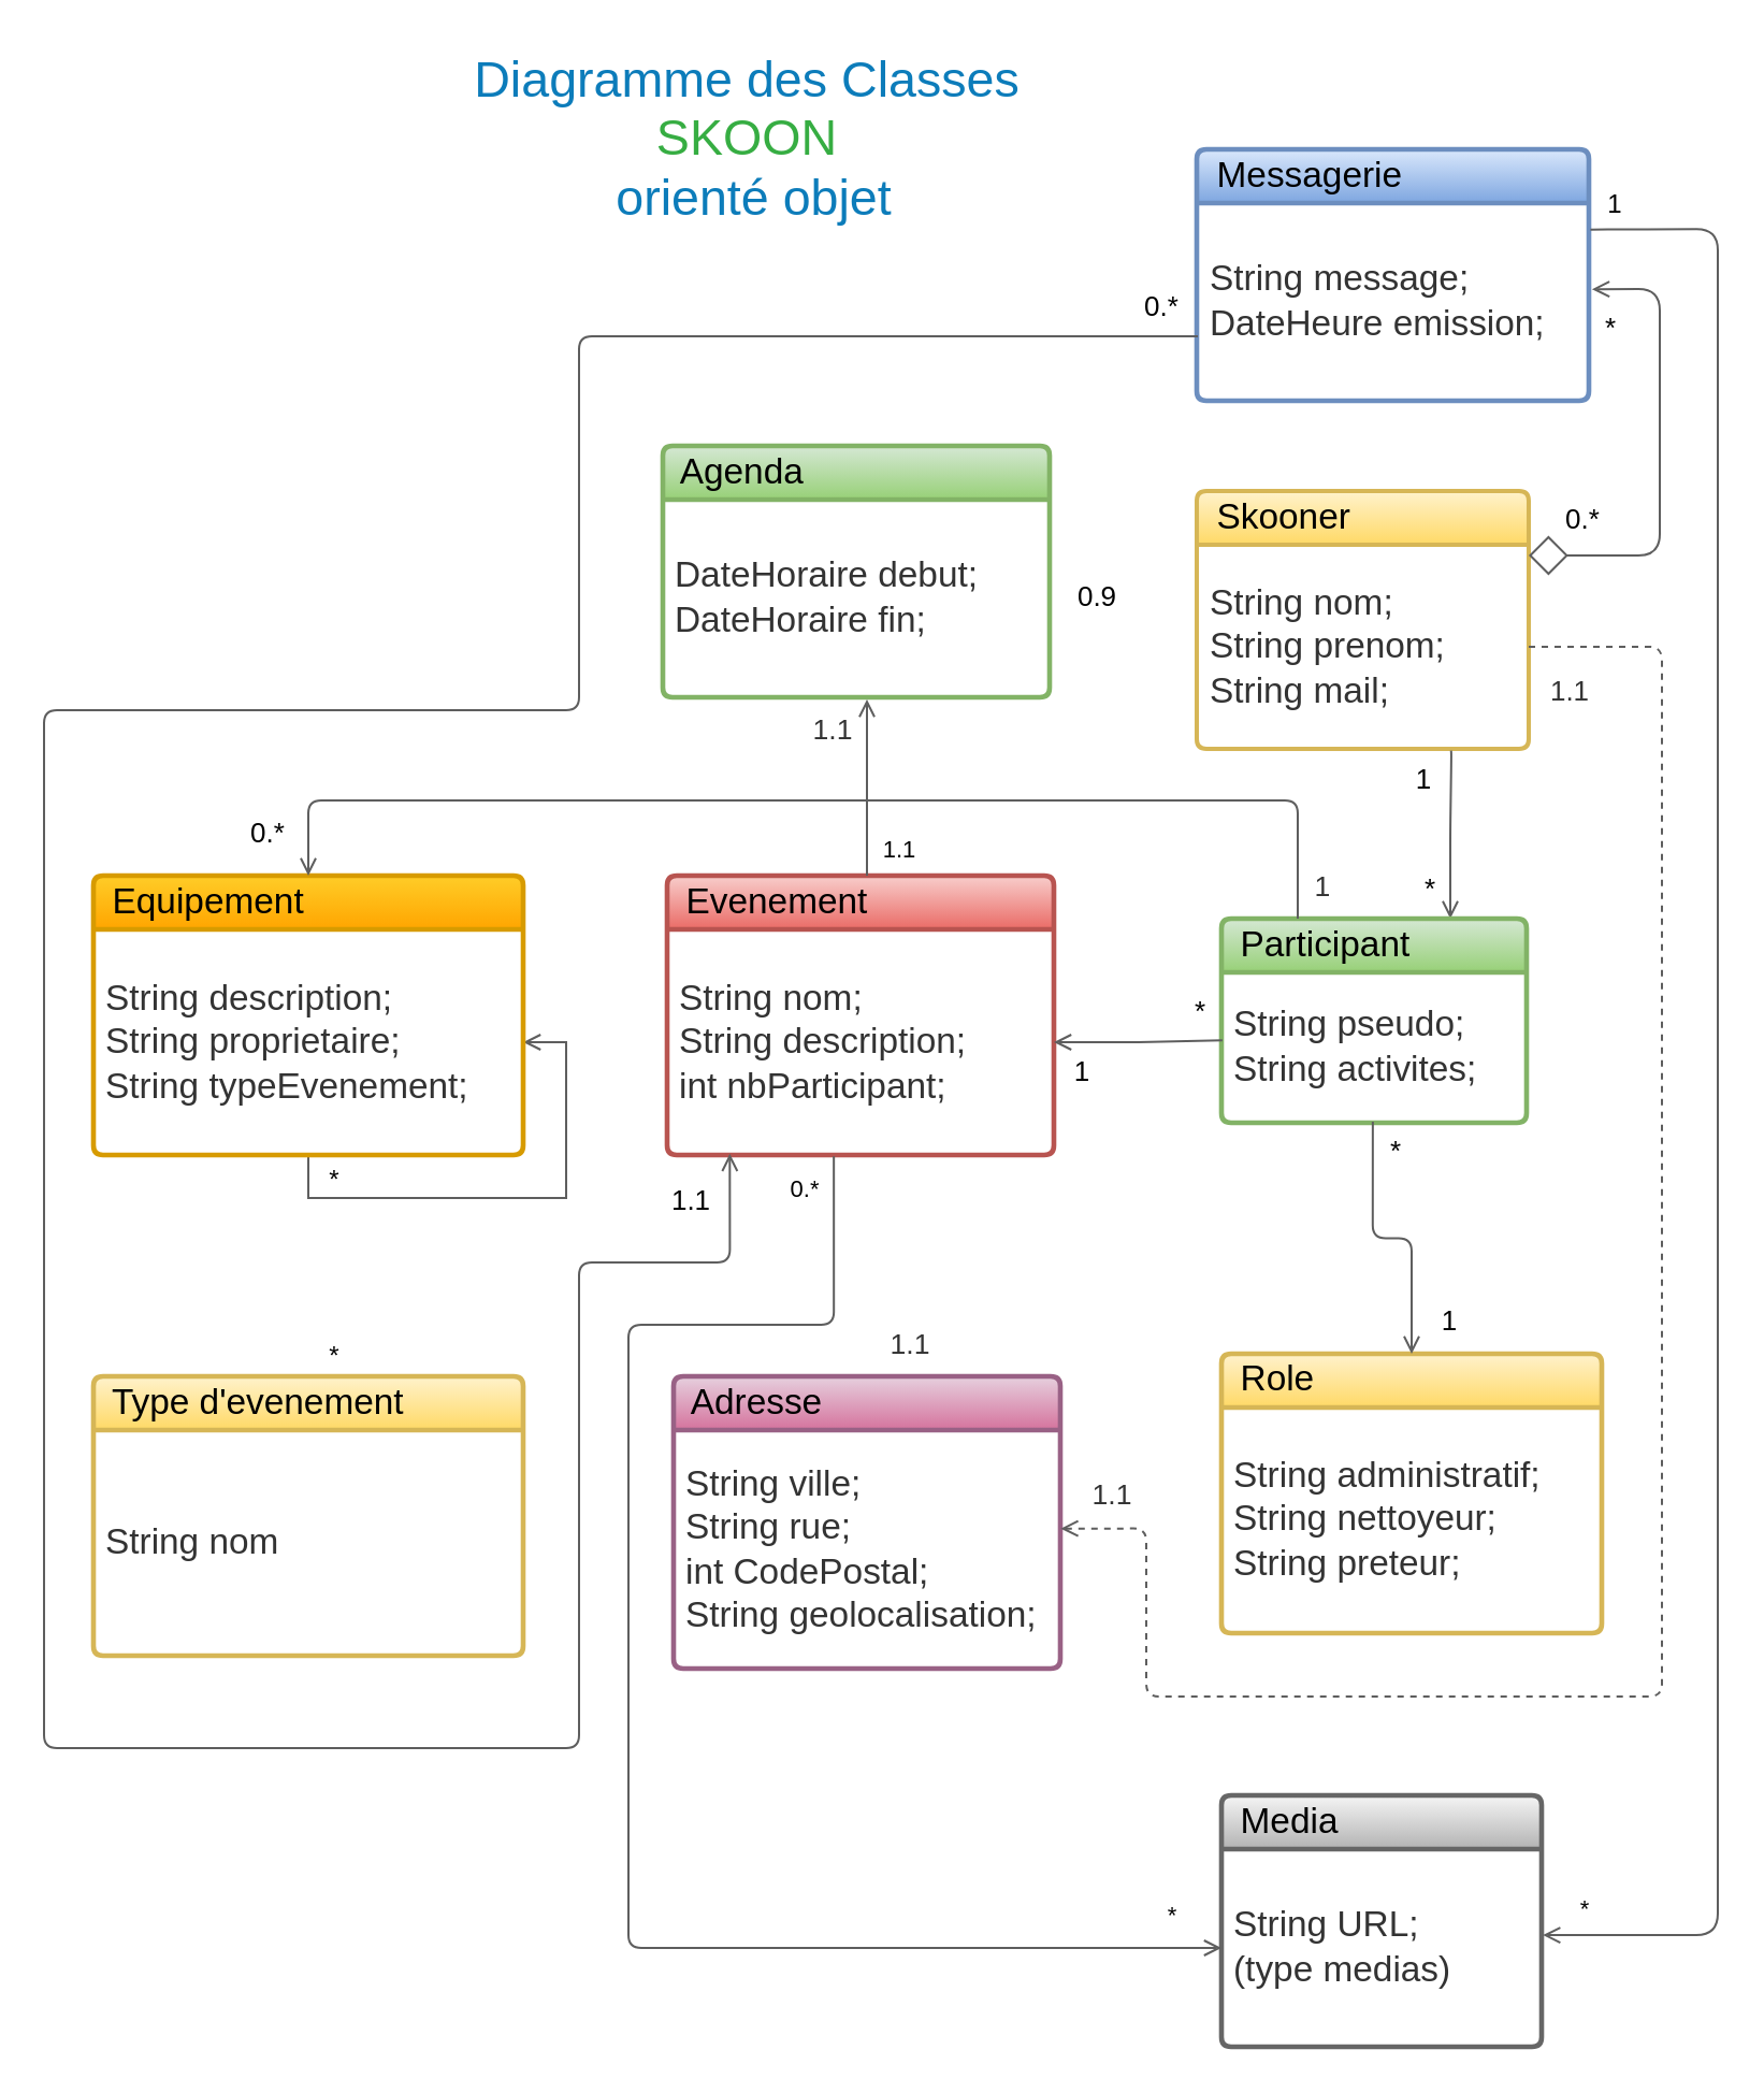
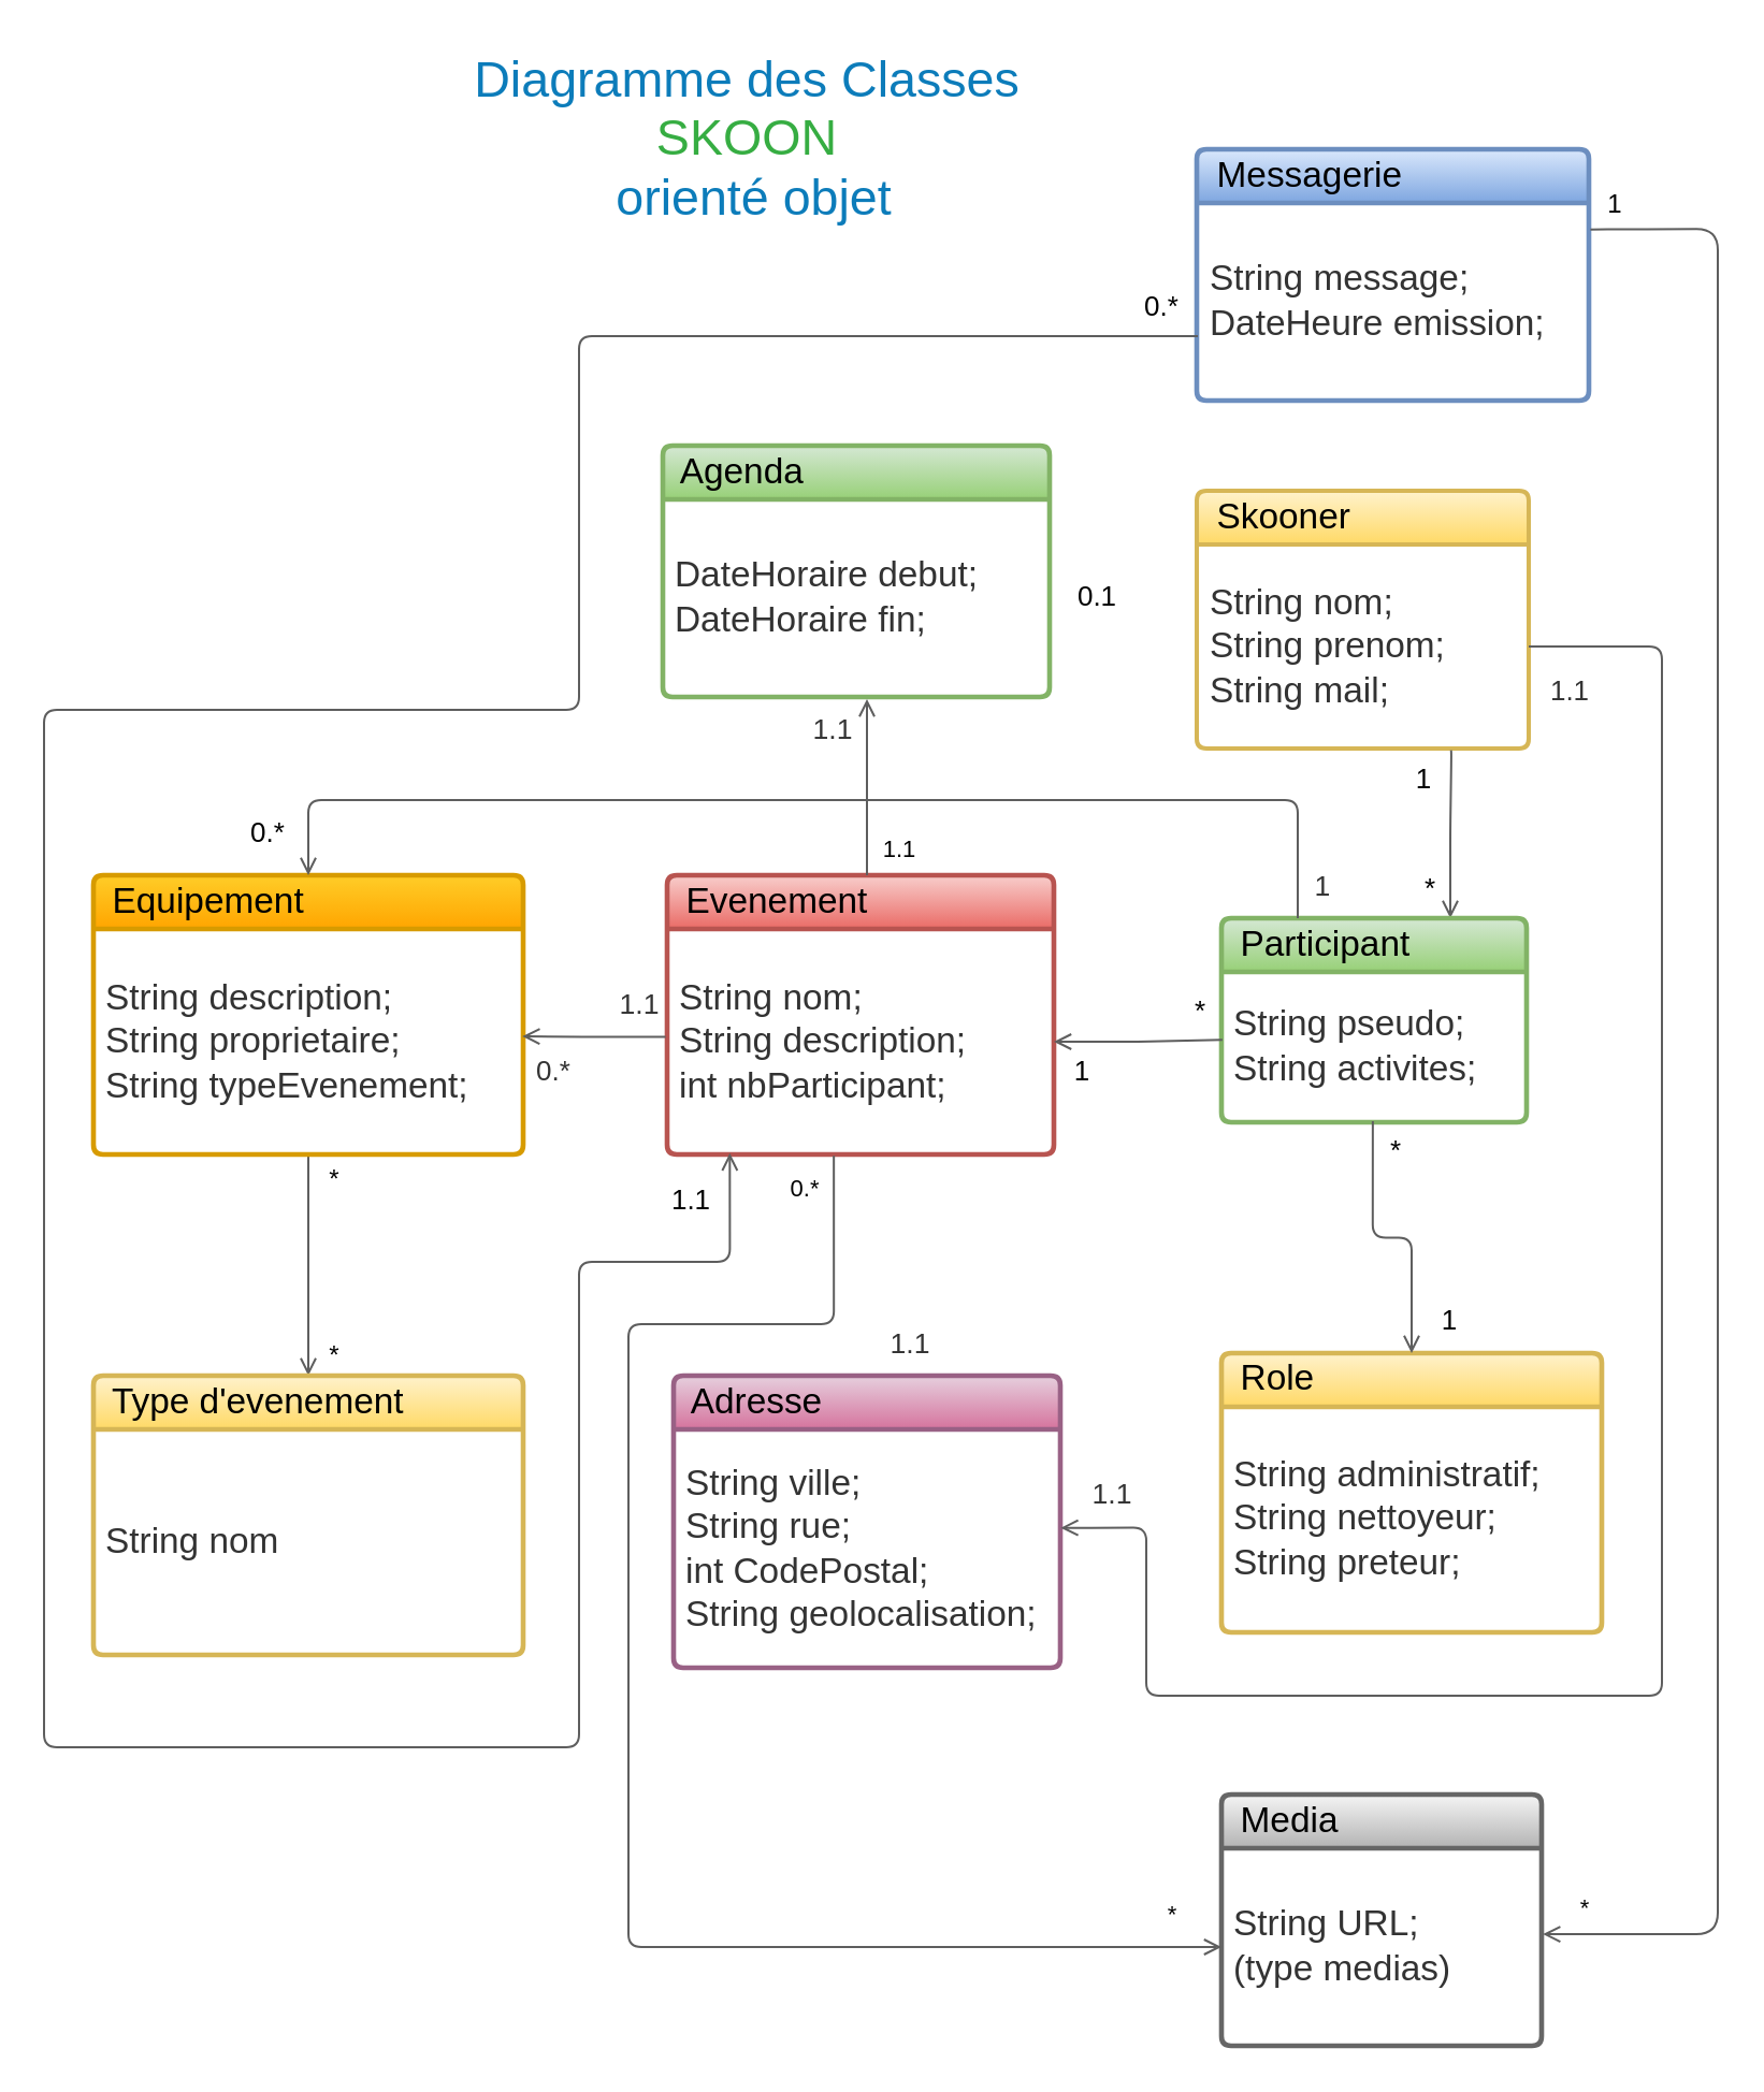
- <mxCell id="34" value="" style="endArrow=open;html=1;entryX=1.008;entryY=0.436;entryDx=0;entryDy=0;entryPerimeter=0;exitX=1;exitY=0.25;exitDx=0;exitDy=0;endFill=0;startArrow=diamond;startFill=0;endSize=6;startSize=16;strokeColor=#5E5E5E;" parent="1" source="10" target="9" edge="1"><mxGeometry width="50" height="50" relative="1" as="geometry"><mxPoint x="413" y="467" as="sourcePoint" /><mxPoint x="463" y="417" as="targetPoint" /><Array as="points"><mxPoint x="772" y="258" /><mxPoint x="772" y="134" /></Array></mxGeometry></mxCell>
- <mxCell id="35" value="*" style="edgeLabel;html=1;align=center;verticalAlign=middle;resizable=0;points=[];fontSize=13;rounded=1;" parent="34" vertex="1" connectable="0"><mxGeometry x="0.808" y="-3" relative="1" as="geometry"><mxPoint x="-11.99" y="20.94" as="offset" /></mxGeometry></mxCell>
- <mxCell id="36" value="0.*" style="edgeLabel;html=1;align=center;verticalAlign=middle;resizable=0;points=[];fontSize=13;rounded=1;" parent="34" vertex="1" connectable="0"><mxGeometry x="-0.683" y="-3" relative="1" as="geometry"><mxPoint x="-9.05" y="-21.0" as="offset" /></mxGeometry></mxCell>
- <mxCell id="32" value="0.9" style="text;html=1;resizable=0;labelBackgroundColor=#ffffff;align=center;verticalAlign=middle;;fontSize=13;rounded=1;" parent="1" vertex="1"><mxGeometry x="520" y="237.996" as="geometry"><mxPoint x="-11" y="39" as="offset" /></mxGeometry></mxCell>
+ <mxCell id="32" value="0.1" style="text;html=1;resizable=0;labelBackgroundColor=#ffffff;align=center;verticalAlign=middle;;fontSize=13;rounded=1;" parent="1" vertex="1"><mxGeometry x="520" y="237.996" as="geometry"><mxPoint x="-11" y="39" as="offset" /></mxGeometry></mxCell>
+ <mxCell id="18" value="" style="html=1;jettySize=18;whiteSpace=wrap;fontSize=13;strokeColor=#5E5E5E;strokeWidth=1;arcSize=12;edgeStyle=orthogonalEdgeStyle;startArrow=none;;endArrow=open;;entryX=0.998;entryY=0.476;entryDx=0;entryDy=0;entryPerimeter=0;exitX=-0.004;exitY=0.479;exitDx=0;exitDy=0;exitPerimeter=0;" parent="1" source="7" target="5" edge="1"><mxGeometry width="100" height="100" relative="1" as="geometry"><Array as="points" /><mxPoint x="312" y="497" as="sourcePoint" /><mxPoint x="421" y="496" as="targetPoint" /></mxGeometry></mxCell>
+ <mxCell id="19" value="&lt;span style=&quot;font-weight: normal&quot;&gt;1.1&lt;/span&gt;" style="text;html=1;resizable=0;labelBackgroundColor=#ffffff;align=center;verticalAlign=middle;fontStyle=1;fontColor=#333333;;fontSize=13.3;rounded=1;" parent="18" vertex="1"><mxGeometry x="-0.866" relative="1" as="geometry"><mxPoint x="-9.28" y="-15.3" as="offset" /></mxGeometry></mxCell>
+ <mxCell id="20" value="0.*" style="text;html=1;resizable=0;labelBackgroundColor=#ffffff;align=center;verticalAlign=middle;fontStyle=0;fontColor=#333333;;fontSize=13;rounded=1;" parent="18" vertex="1"><mxGeometry x="0.977" relative="1" as="geometry"><mxPoint x="12.57" y="15.02" as="offset" /></mxGeometry></mxCell>
- <mxCell id="3" style="edgeStyle=orthogonalEdgeStyle;rounded=0;orthogonalLoop=1;jettySize=auto;html=1;endArrow=open;endFill=0;strokeColor=#5E5E5E;" parent="1" source="4" target="5" edge="1"><mxGeometry relative="1" as="geometry" /></mxCell>
+ <mxCell id="3" style="edgeStyle=orthogonalEdgeStyle;rounded=0;orthogonalLoop=1;jettySize=auto;html=1;entryX=0.5;entryY=0;entryDx=0;entryDy=0;endArrow=open;endFill=0;strokeColor=#5E5E5E;" parent="1" source="4" target="37" edge="1"><mxGeometry relative="1" as="geometry" /></mxCell>
- <mxCell id="23" value="" style="html=1;jettySize=18;whiteSpace=wrap;fontSize=13;strokeColor=#5E5E5E;strokeWidth=1;arcSize=12;edgeStyle=orthogonalEdgeStyle;startArrow=none;endArrow=open;entryX=1.001;entryY=0.413;entryDx=0;entryDy=0;entryPerimeter=0;endFill=0;exitX=1;exitY=0.5;exitDx=0;exitDy=0;dashed=1;" parent="1" source="11" target="22" edge="1"><mxGeometry width="100" height="100" relative="1" as="geometry"><Array as="points"><mxPoint x="773" y="300" /><mxPoint x="773" y="789" /><mxPoint x="533" y="789" /><mxPoint x="533" y="711" /></Array><mxPoint x="526" y="860" as="targetPoint" /><mxPoint x="1021" y="284" as="sourcePoint" /></mxGeometry></mxCell>
+ <mxCell id="23" value="" style="html=1;jettySize=18;whiteSpace=wrap;fontSize=13;strokeColor=#5E5E5E;strokeWidth=1;arcSize=12;edgeStyle=orthogonalEdgeStyle;startArrow=none;;endArrow=open;;entryX=1.001;entryY=0.413;entryDx=0;entryDy=0;entryPerimeter=0;endFill=0;exitX=1;exitY=0.5;exitDx=0;exitDy=0;" parent="1" source="11" target="22" edge="1"><mxGeometry width="100" height="100" relative="1" as="geometry"><Array as="points"><mxPoint x="773" y="300" /><mxPoint x="773" y="789" /><mxPoint x="533" y="789" /><mxPoint x="533" y="711" /></Array><mxPoint x="526" y="860" as="targetPoint" /><mxPoint x="1021" y="284" as="sourcePoint" /></mxGeometry></mxCell>
